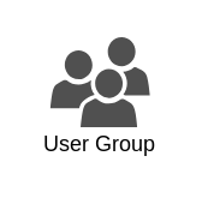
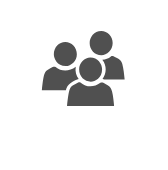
- <mxCell id="4" value="User Group" style="text;html=1;strokeColor=none;fillColor=none;align=center;verticalAlign=middle;whiteSpace=wrap;rounded=0;" vertex="1" parent="2"><mxGeometry y="50.2" width="70" height="20" as="geometry" /></mxCell>
